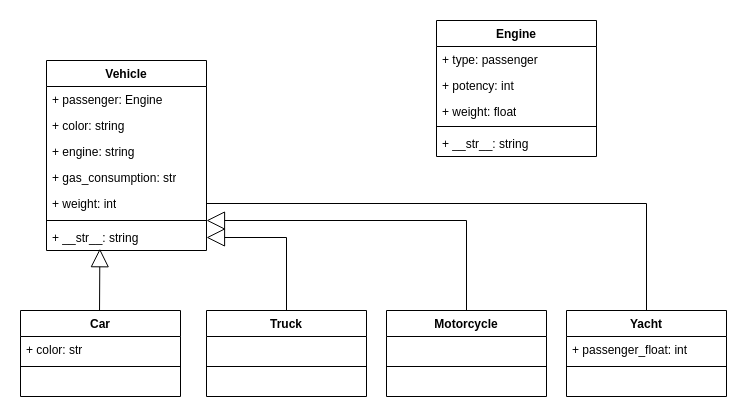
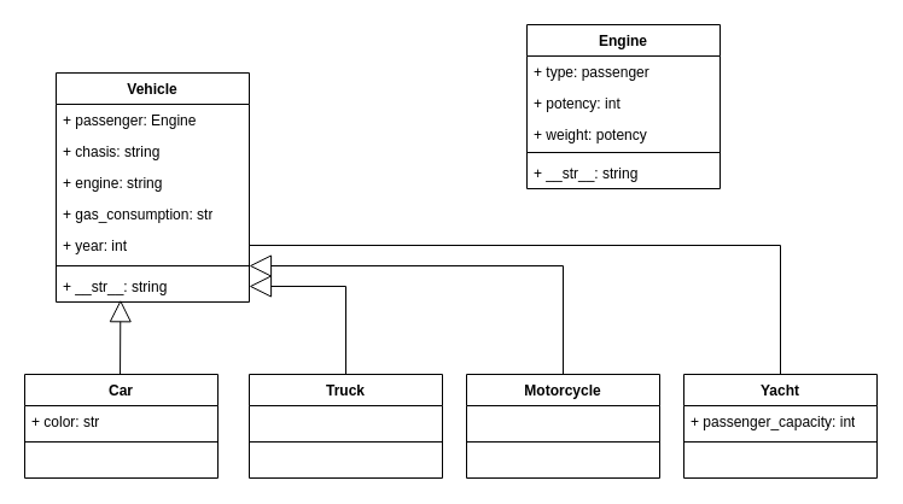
- <mxCell id="17" value="+ weig&lt;span style=&quot;background-color: initial;&quot;&gt;ht: float&lt;/span&gt;" style="text;strokeColor=none;fillColor=none;align=left;verticalAlign=top;spacingLeft=4;spacingRight=4;overflow=hidden;rotatable=0;points=[[0,0.5],[1,0.5]];portConstraint=eastwest;whiteSpace=wrap;html=1;" vertex="1" parent="14"><mxGeometry y="78" width="160" height="24" as="geometry" /></mxCell>
+ <mxCell id="17" value="+ weig&lt;span style=&quot;background-color: initial;&quot;&gt;ht: potency&lt;/span&gt;" style="text;strokeColor=none;fillColor=none;align=left;verticalAlign=top;spacingLeft=4;spacingRight=4;overflow=hidden;rotatable=0;points=[[0,0.5],[1,0.5]];portConstraint=eastwest;whiteSpace=wrap;html=1;" vertex="1" parent="14"><mxGeometry y="78" width="160" height="24" as="geometry" /></mxCell>
- <mxCell id="4" value="+ color: string" style="text;strokeColor=none;fillColor=none;align=left;verticalAlign=top;spacingLeft=4;spacingRight=4;overflow=hidden;rotatable=0;points=[[0,0.5],[1,0.5]];portConstraint=eastwest;whiteSpace=wrap;html=1;" vertex="1" parent="2"><mxGeometry y="52" width="160" height="26" as="geometry" /></mxCell>
+ <mxCell id="4" value="+ chasis: string" style="text;strokeColor=none;fillColor=none;align=left;verticalAlign=top;spacingLeft=4;spacingRight=4;overflow=hidden;rotatable=0;points=[[0,0.5],[1,0.5]];portConstraint=eastwest;whiteSpace=wrap;html=1;" vertex="1" parent="2"><mxGeometry y="52" width="160" height="26" as="geometry" /></mxCell>
- <mxCell id="7" value="+ weight: int" style="text;strokeColor=none;fillColor=none;align=left;verticalAlign=top;spacingLeft=4;spacingRight=4;overflow=hidden;rotatable=0;points=[[0,0.5],[1,0.5]];portConstraint=eastwest;whiteSpace=wrap;html=1;" vertex="1" parent="2"><mxGeometry y="130" width="160" height="26" as="geometry" /></mxCell>
+ <mxCell id="7" value="+ year: int" style="text;strokeColor=none;fillColor=none;align=left;verticalAlign=top;spacingLeft=4;spacingRight=4;overflow=hidden;rotatable=0;points=[[0,0.5],[1,0.5]];portConstraint=eastwest;whiteSpace=wrap;html=1;" vertex="1" parent="2"><mxGeometry y="130" width="160" height="26" as="geometry" /></mxCell>
- <mxCell id="29" value="+ passenger_float: int" style="text;strokeColor=none;fillColor=none;align=left;verticalAlign=top;spacingLeft=4;spacingRight=4;overflow=hidden;rotatable=0;points=[[0,0.5],[1,0.5]];portConstraint=eastwest;whiteSpace=wrap;html=1;" vertex="1" parent="28"><mxGeometry y="26" width="160" height="26" as="geometry" /></mxCell>
+ <mxCell id="29" value="+ passenger_capacity: int" style="text;strokeColor=none;fillColor=none;align=left;verticalAlign=top;spacingLeft=4;spacingRight=4;overflow=hidden;rotatable=0;points=[[0,0.5],[1,0.5]];portConstraint=eastwest;whiteSpace=wrap;html=1;" vertex="1" parent="28"><mxGeometry y="26" width="160" height="26" as="geometry" /></mxCell>
